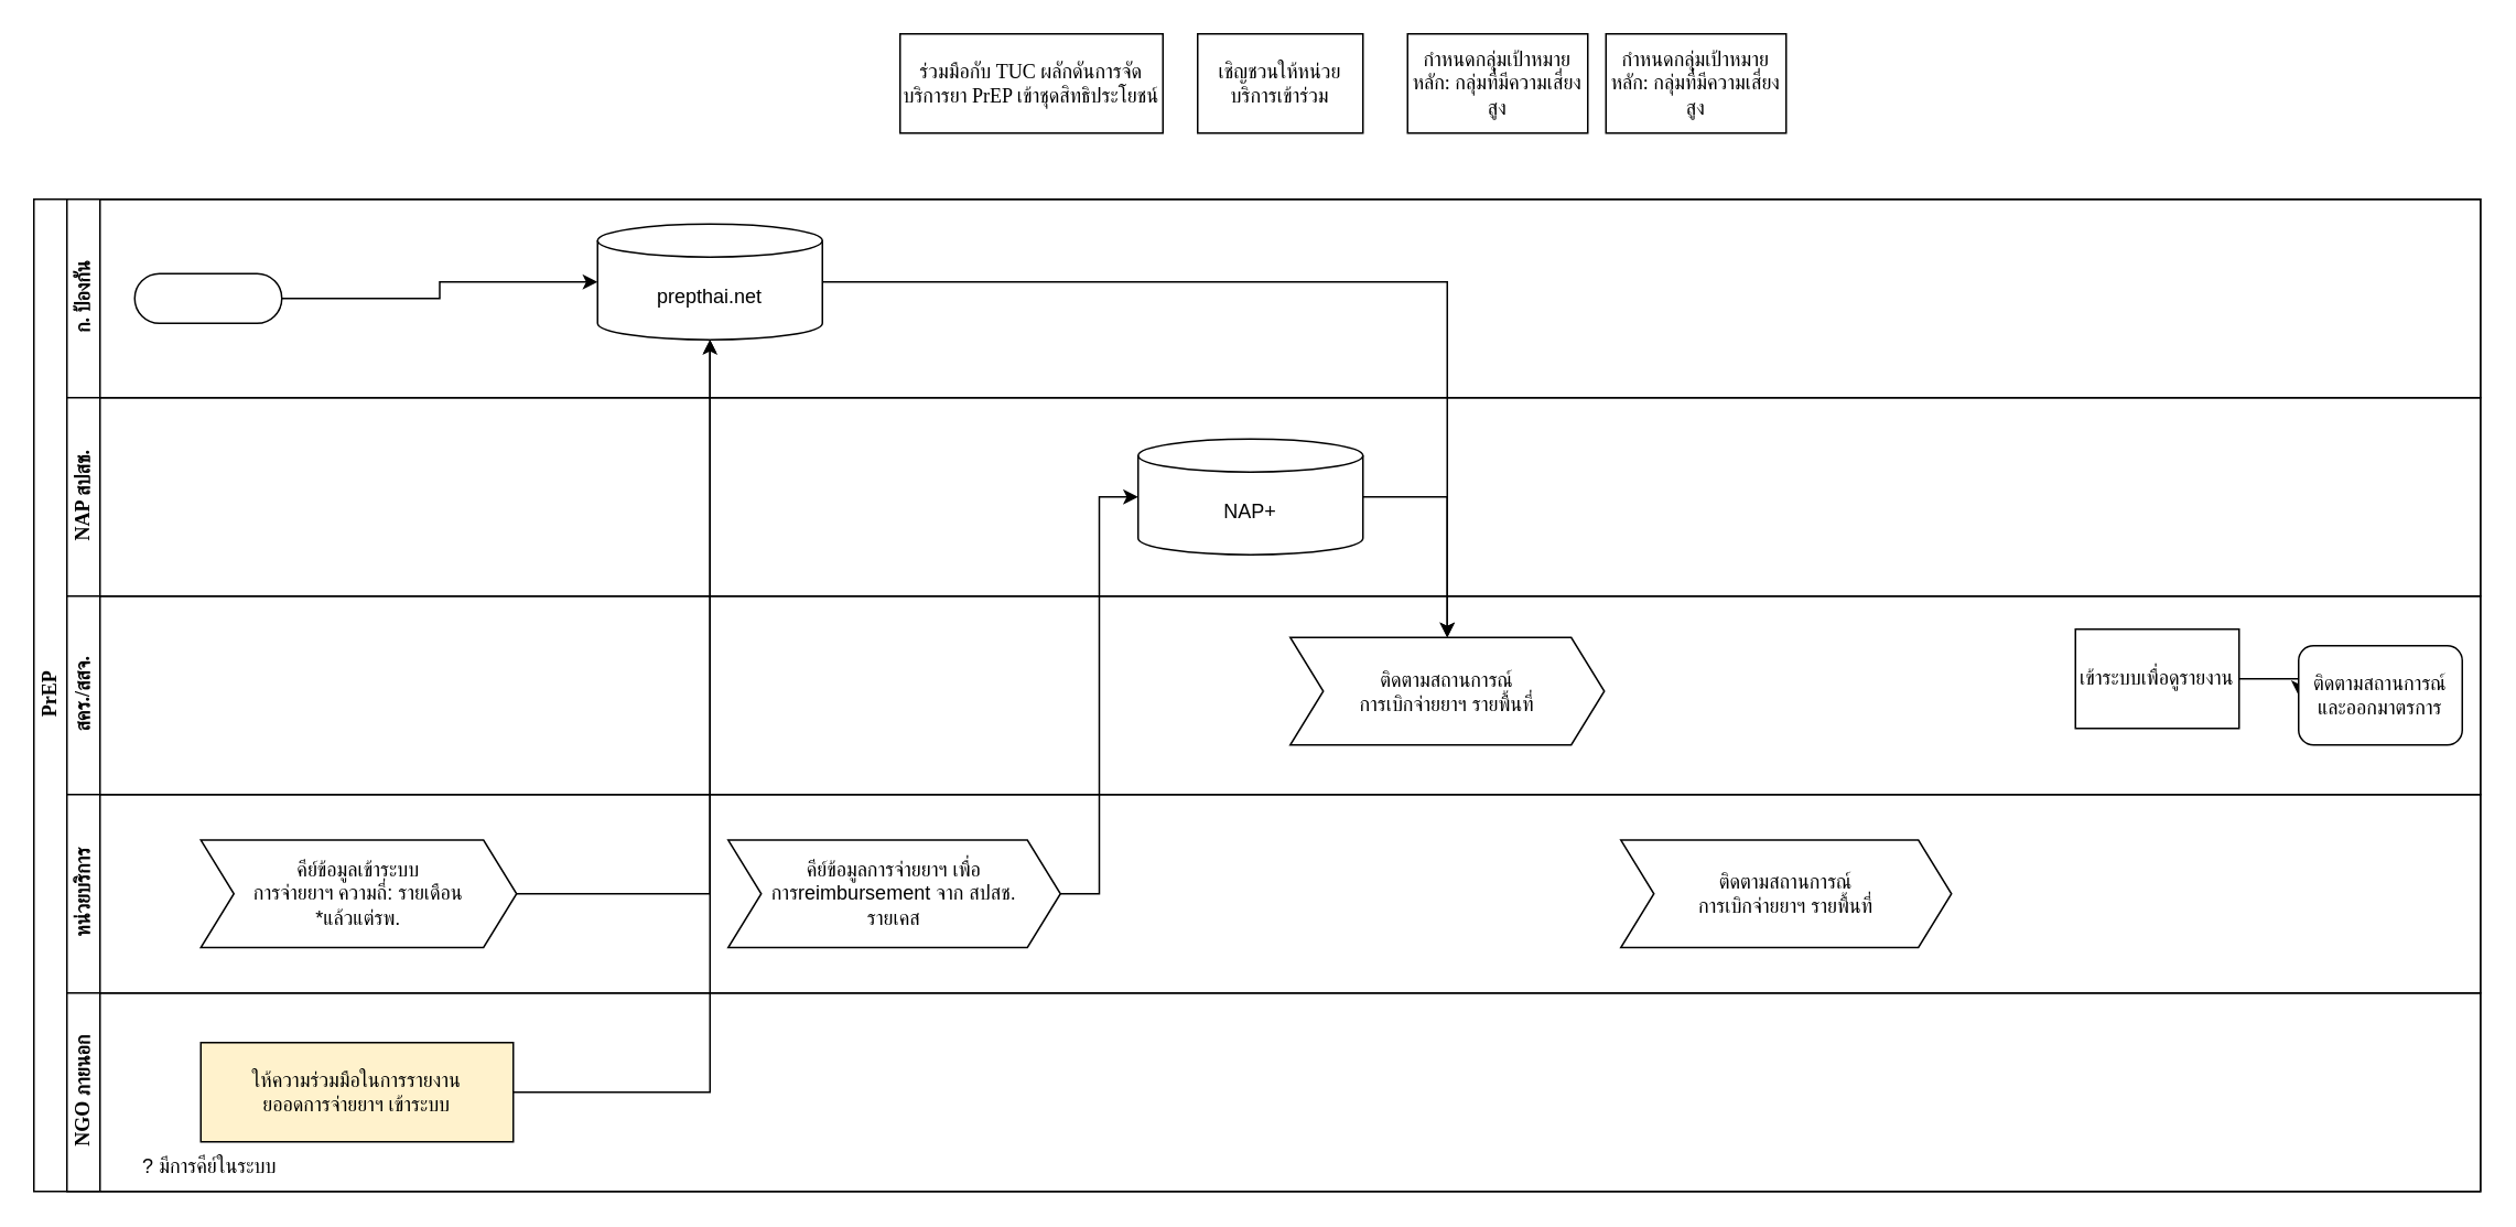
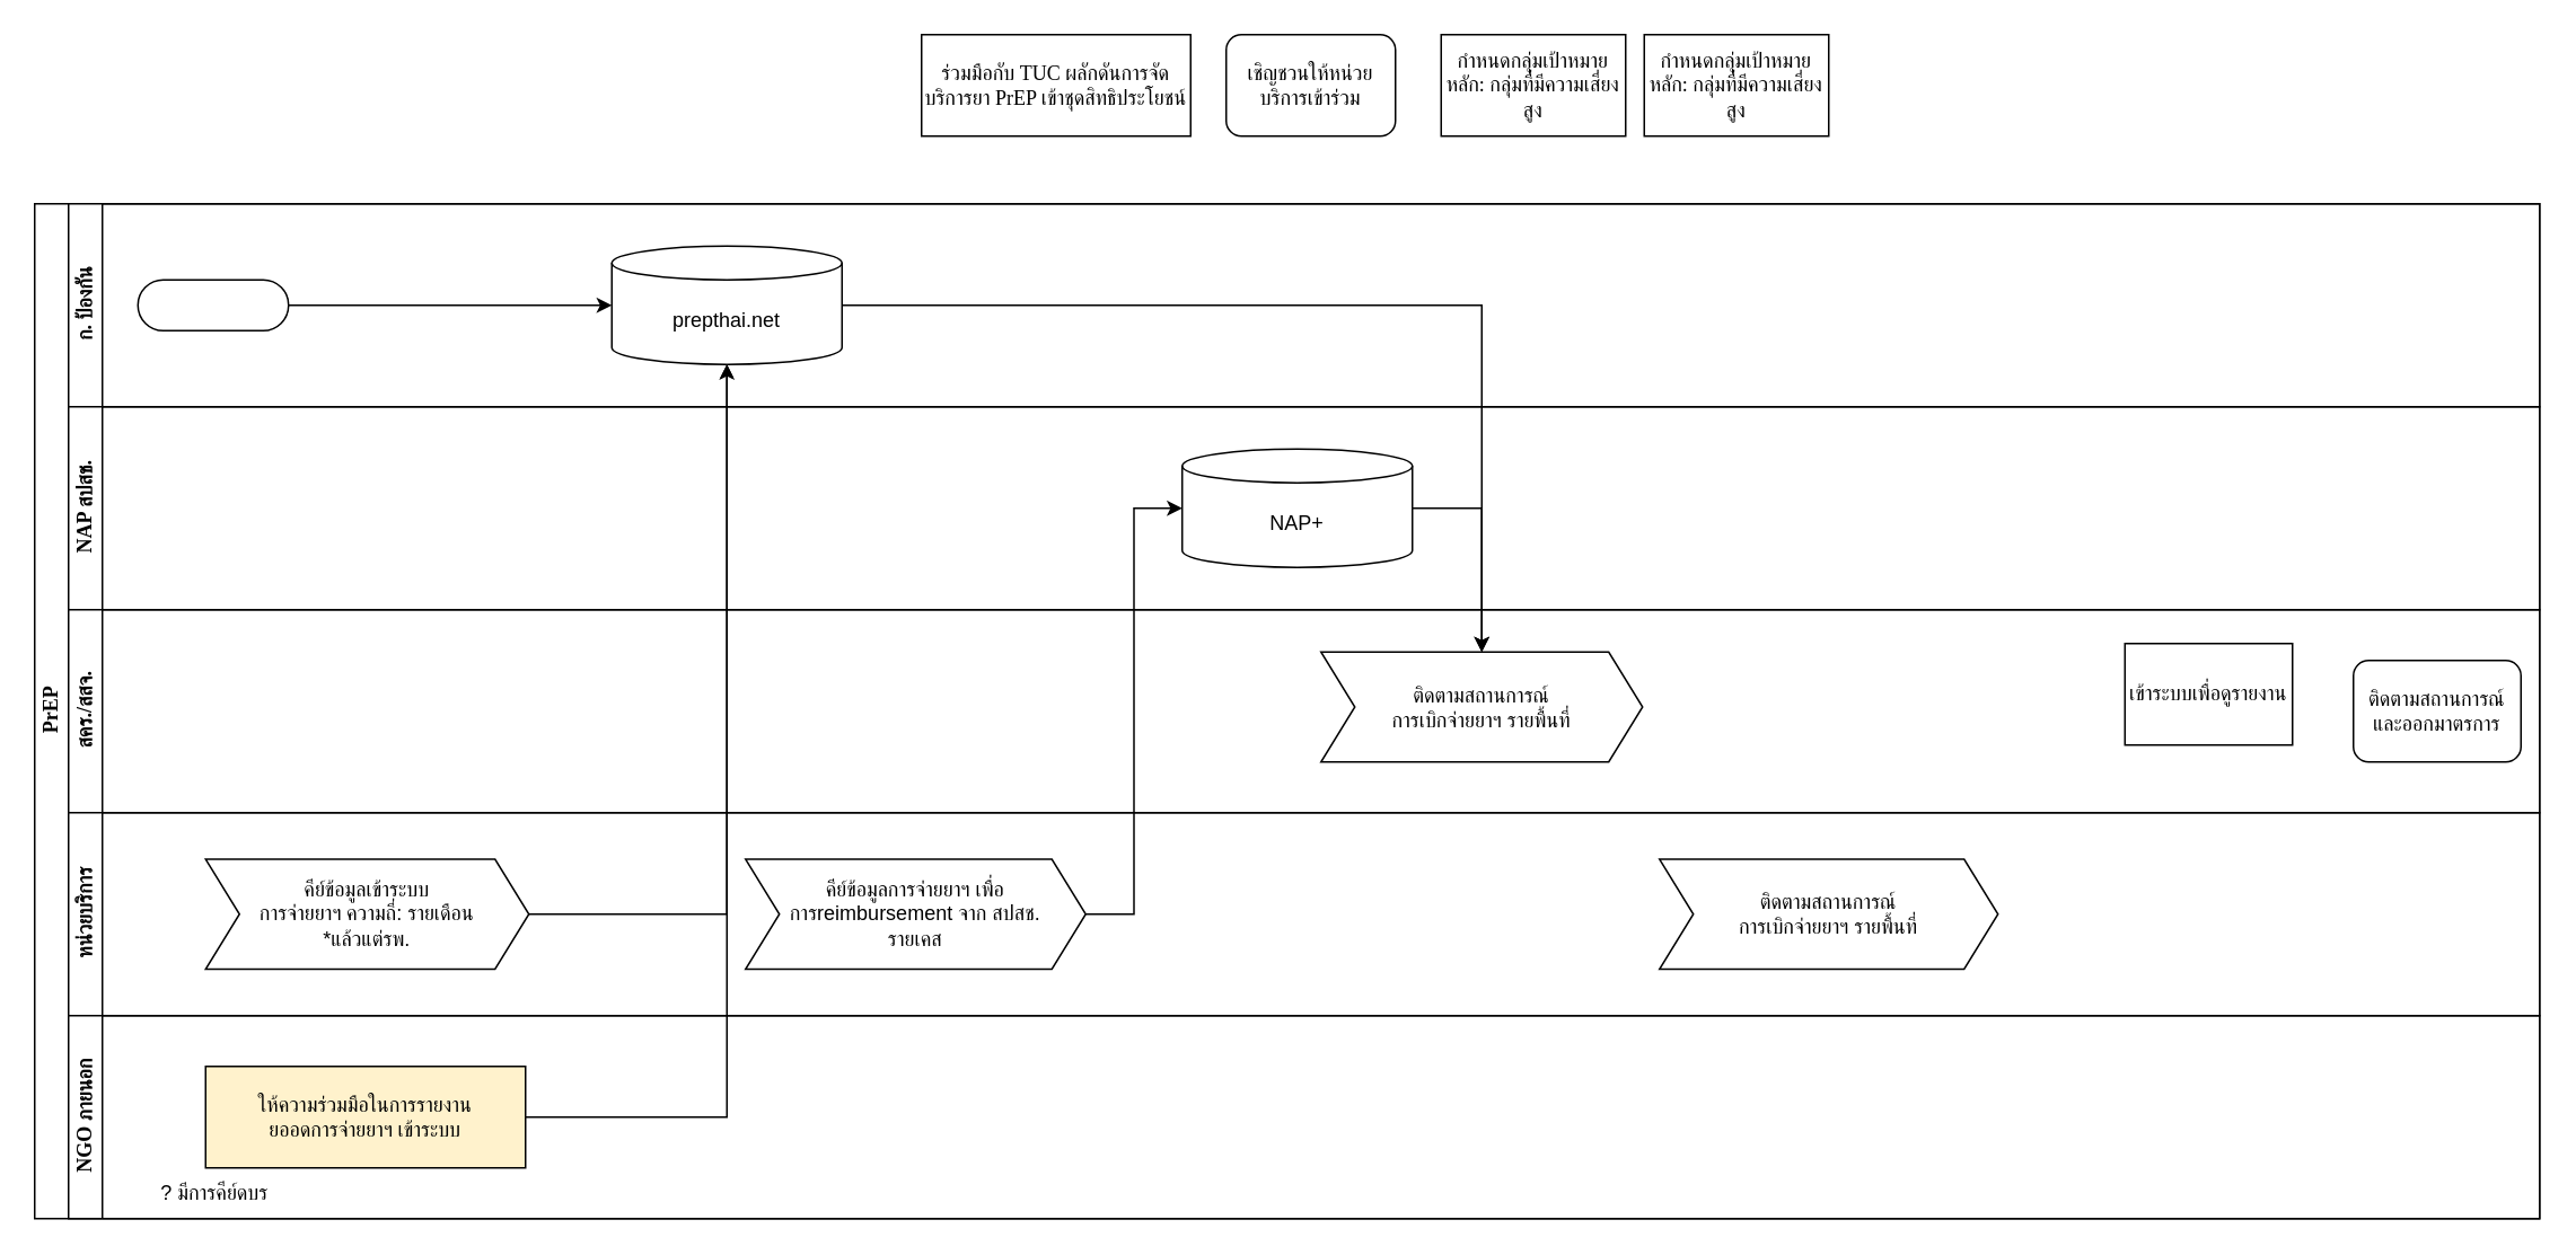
- <mxCell id="29" value="เชิญชวนให้หน่วยบริการเข้าร่วม&lt;span id=&quot;docs-internal-guid-872f812b-7fff-6672-2b00-a25f9a93de14&quot;&gt;&lt;/span&gt;" style="rounded=0;whiteSpace=wrap;html=1;fontFamily=Tahoma;fontSize=12;fontColor=#000000;align=center;" parent="1" vertex="1"><mxGeometry x="724" y="20" width="100" height="60" as="geometry" /></mxCell>
+ <mxCell id="29" value="เชิญชวนให้หน่วยบริการเข้าร่วม&lt;span id=&quot;docs-internal-guid-872f812b-7fff-6672-2b00-a25f9a93de14&quot;&gt;&lt;/span&gt;" style="whiteSpace=wrap;html=1;fontFamily=Tahoma;fontSize=12;fontColor=#000000;align=center;rounded=1;" parent="1" vertex="1"><mxGeometry x="724" y="20" width="100" height="60" as="geometry" /></mxCell>
- <mxCell id="5" value="prepthai.net" style="shape=cylinder3;whiteSpace=wrap;html=1;boundedLbl=1;backgroundOutline=1;size=10;" vertex="1" parent="3"><mxGeometry x="321" y="15" width="136" height="70" as="geometry" /></mxCell>
+ <mxCell id="5" value="prepthai.net" style="shape=cylinder3;whiteSpace=wrap;html=1;boundedLbl=1;backgroundOutline=1;size=10;" vertex="1" parent="3"><mxGeometry x="321" y="25" width="136" height="70" as="geometry" /></mxCell>
- <mxCell id="8" value="NAP+" style="shape=cylinder3;whiteSpace=wrap;html=1;boundedLbl=1;backgroundOutline=1;size=10;" vertex="1" parent="7"><mxGeometry x="648" y="25" width="136" height="70" as="geometry" /></mxCell>
+ <mxCell id="8" value="NAP+" style="shape=cylinder3;whiteSpace=wrap;html=1;boundedLbl=1;backgroundOutline=1;size=10;" vertex="1" parent="7"><mxGeometry x="658" y="25" width="136" height="70" as="geometry" /></mxCell>
- <mxCell id="10" style="edgeStyle=orthogonalEdgeStyle;rounded=0;orthogonalLoop=1;jettySize=auto;html=1;exitX=1;exitY=0.5;exitDx=0;exitDy=0;entryX=0;entryY=0.5;entryDx=0;entryDy=0;" parent="9" source="12" target="13" edge="1"><mxGeometry relative="1" as="geometry" /></mxCell>
- <mxCell id="20" value="? มีการคีย์ในระบบ" style="text;html=1;align=center;verticalAlign=middle;resizable=0;points=[];autosize=1;strokeColor=none;fillColor=none;" vertex="1" parent="18"><mxGeometry x="31" y="90" width="110" height="30" as="geometry" /></mxCell>
+ <mxCell id="20" value="? มีการคีย์ดบร" style="text;html=1;align=center;verticalAlign=middle;resizable=0;points=[];autosize=1;strokeColor=none;fillColor=none;" vertex="1" parent="18"><mxGeometry x="31" y="90" width="110" height="30" as="geometry" /></mxCell>
